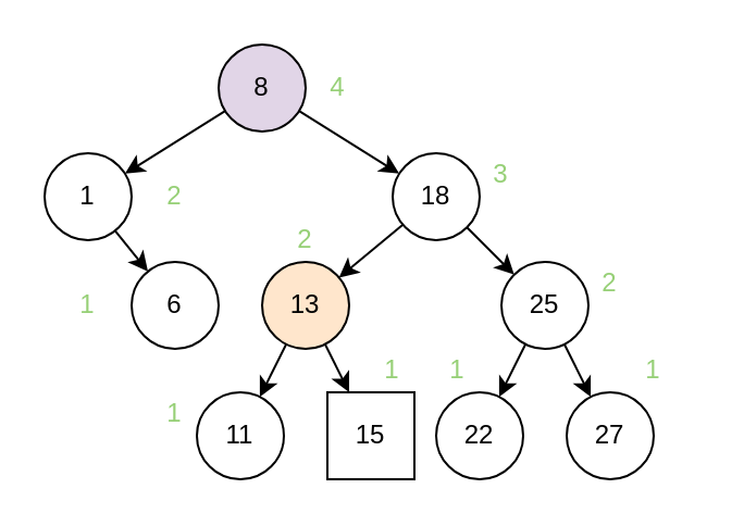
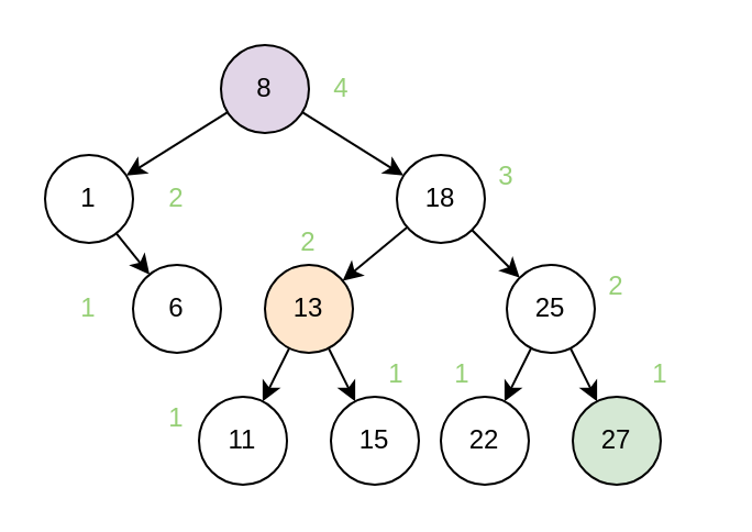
- <mxCell id="23" value="15" style="whiteSpace=wrap;html=1;aspect=fixed;rounded=0;" vertex="1" parent="1"><mxGeometry x="150" y="180" width="40" height="40" as="geometry" /></mxCell>
+ <mxCell id="23" value="15" style="ellipse;whiteSpace=wrap;html=1;aspect=fixed;" vertex="1" parent="1"><mxGeometry x="150" y="180" width="40" height="40" as="geometry" /></mxCell>
- <mxCell id="11" value="27" style="ellipse;whiteSpace=wrap;html=1;aspect=fixed;" vertex="1" parent="1"><mxGeometry x="260" y="180" width="40" height="40" as="geometry" /></mxCell>
+ <mxCell id="11" value="27" style="ellipse;whiteSpace=wrap;html=1;aspect=fixed;fillColor=#d5e8d4;" vertex="1" parent="1"><mxGeometry x="260" y="180" width="40" height="40" as="geometry" /></mxCell>
